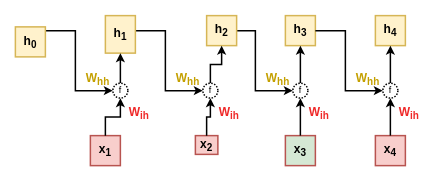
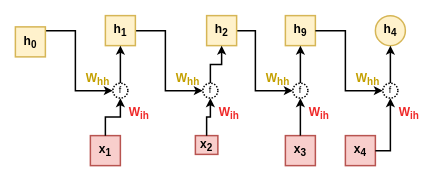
- <mxCell id="16" value="&lt;font style=&quot;font-size: 16px;&quot;&gt;&lt;b&gt;h&lt;sub&gt;3&lt;/sub&gt;&lt;/b&gt;&lt;/font&gt;" style="rounded=0;whiteSpace=wrap;html=1;strokeWidth=2;fillColor=#fff2cc;strokeColor=#d6b656;" vertex="1" parent="1"><mxGeometry x="380" y="20" width="40" height="40" as="geometry" /></mxCell>
+ <mxCell id="16" value="&lt;font style=&quot;font-size: 16px;&quot;&gt;&lt;b&gt;h&lt;sub&gt;9&lt;/sub&gt;&lt;/b&gt;&lt;/font&gt;" style="rounded=0;whiteSpace=wrap;html=1;strokeWidth=2;fillColor=#fff2cc;strokeColor=#d6b656;" vertex="1" parent="1"><mxGeometry x="380" y="20" width="40" height="40" as="geometry" /></mxCell>
- <mxCell id="22" value="&lt;font style=&quot;font-size: 16px;&quot;&gt;&lt;b&gt;h&lt;sub&gt;4&lt;/sub&gt;&lt;/b&gt;&lt;/font&gt;" style="rounded=0;whiteSpace=wrap;html=1;strokeWidth=2;fillColor=#fff2cc;strokeColor=#d6b656;" vertex="1" parent="1"><mxGeometry x="500" y="20" width="40" height="40" as="geometry" /></mxCell>
+ <mxCell id="22" value="&lt;font style=&quot;font-size: 16px;&quot;&gt;&lt;b&gt;h&lt;sub&gt;4&lt;/sub&gt;&lt;/b&gt;&lt;/font&gt;" style="ellipse;whiteSpace=wrap;html=1;strokeWidth=2;fillColor=#fff2cc;strokeColor=#d6b656;" vertex="1" parent="1"><mxGeometry x="500" y="20" width="40" height="40" as="geometry" /></mxCell>
- <mxCell id="3" value="&lt;font style=&quot;font-size: 16px;&quot;&gt;&lt;b&gt;h&lt;sub&gt;1&lt;/sub&gt;&lt;/b&gt;&lt;/font&gt;" style="rounded=0;whiteSpace=wrap;html=1;strokeWidth=2;fillColor=#fff2cc;strokeColor=#d6b656;" vertex="1" parent="1"><mxGeometry x="140" y="20" width="40" height="50" as="geometry" /></mxCell>
+ <mxCell id="3" value="&lt;font style=&quot;font-size: 16px;&quot;&gt;&lt;b&gt;h&lt;sub&gt;1&lt;/sub&gt;&lt;/b&gt;&lt;/font&gt;" style="rounded=0;whiteSpace=wrap;html=1;strokeWidth=2;fillColor=#fff2cc;strokeColor=#d6b656;" vertex="1" parent="1"><mxGeometry x="140" y="20" width="40" height="40" as="geometry" /></mxCell>
- <mxCell id="18" value="&lt;font style=&quot;font-size: 16px;&quot;&gt;&lt;b&gt;x&lt;sub&gt;3&lt;/sub&gt;&lt;/b&gt;&lt;/font&gt;" style="rounded=0;whiteSpace=wrap;html=1;strokeWidth=2;fillColor=#d5e8d4;strokeColor=#b85450;" vertex="1" parent="1"><mxGeometry x="380" y="180" width="40" height="40" as="geometry" /></mxCell>
+ <mxCell id="18" value="&lt;font style=&quot;font-size: 16px;&quot;&gt;&lt;b&gt;x&lt;sub&gt;3&lt;/sub&gt;&lt;/b&gt;&lt;/font&gt;" style="rounded=0;whiteSpace=wrap;html=1;strokeWidth=2;fillColor=#f8cecc;strokeColor=#b85450;" vertex="1" parent="1"><mxGeometry x="380" y="180" width="40" height="40" as="geometry" /></mxCell>
- <mxCell id="24" value="&lt;font style=&quot;font-size: 16px;&quot;&gt;&lt;b&gt;x&lt;sub&gt;4&lt;/sub&gt;&lt;/b&gt;&lt;/font&gt;" style="rounded=0;whiteSpace=wrap;html=1;strokeWidth=2;fillColor=#f8cecc;strokeColor=#b85450;" vertex="1" parent="1"><mxGeometry x="500" y="180" width="40" height="40" as="geometry" /></mxCell>
+ <mxCell id="24" value="&lt;font style=&quot;font-size: 16px;&quot;&gt;&lt;b&gt;x&lt;sub&gt;4&lt;/sub&gt;&lt;/b&gt;&lt;/font&gt;" style="rounded=0;whiteSpace=wrap;html=1;strokeWidth=2;fillColor=#f8cecc;strokeColor=#b85450;" vertex="1" parent="1"><mxGeometry x="460" y="180" width="40" height="40" as="geometry" /></mxCell>
